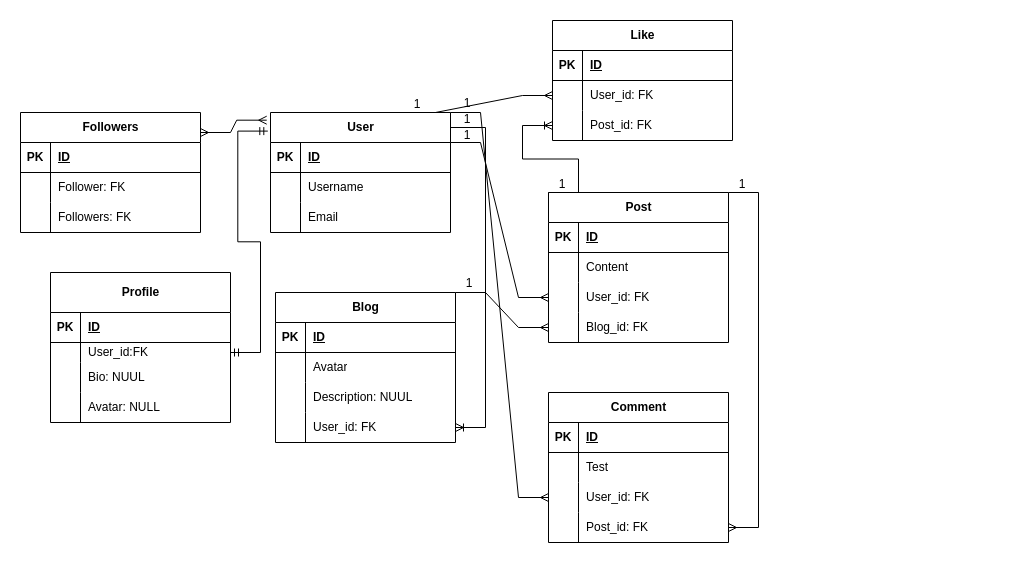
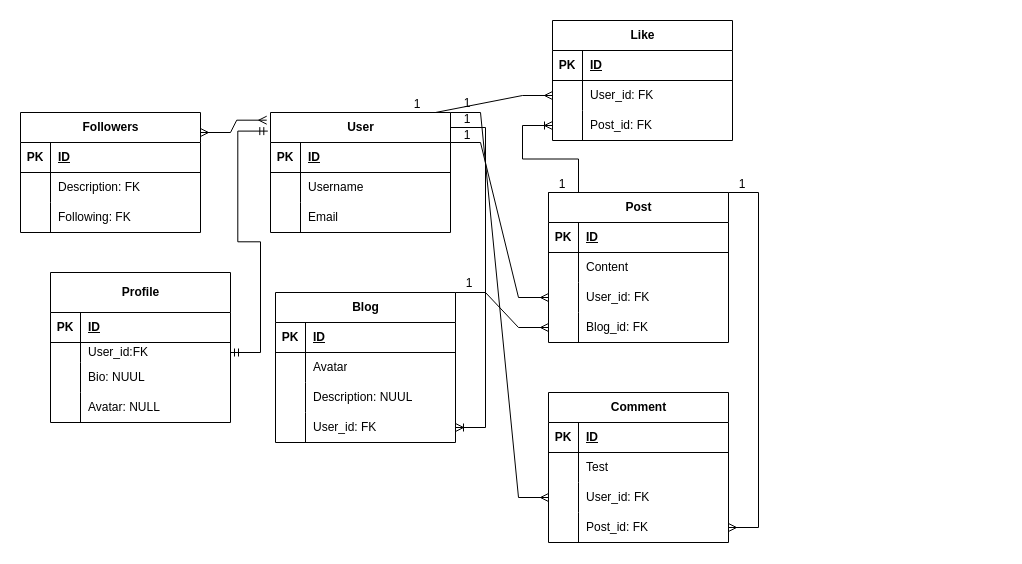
- <mxCell id="80" value="Follower: FK" style="shape=partialRectangle;connectable=0;fillColor=none;top=0;left=0;bottom=0;right=0;align=left;spacingLeft=6;overflow=hidden;whiteSpace=wrap;html=1;" parent="78" vertex="1"><mxGeometry x="30" width="150" height="30" as="geometry"><mxRectangle width="150" height="30" as="alternateBounds" /></mxGeometry></mxCell>
+ <mxCell id="80" value="Description: FK" style="shape=partialRectangle;connectable=0;fillColor=none;top=0;left=0;bottom=0;right=0;align=left;spacingLeft=6;overflow=hidden;whiteSpace=wrap;html=1;" parent="78" vertex="1"><mxGeometry x="30" width="150" height="30" as="geometry"><mxRectangle width="150" height="30" as="alternateBounds" /></mxGeometry></mxCell>
- <mxCell id="83" value="Followers: FK" style="shape=partialRectangle;connectable=0;fillColor=none;top=0;left=0;bottom=0;right=0;align=left;spacingLeft=6;overflow=hidden;whiteSpace=wrap;html=1;" parent="81" vertex="1"><mxGeometry x="30" width="150" height="30" as="geometry"><mxRectangle width="150" height="30" as="alternateBounds" /></mxGeometry></mxCell>
+ <mxCell id="83" value="Following: FK" style="shape=partialRectangle;connectable=0;fillColor=none;top=0;left=0;bottom=0;right=0;align=left;spacingLeft=6;overflow=hidden;whiteSpace=wrap;html=1;" parent="81" vertex="1"><mxGeometry x="30" width="150" height="30" as="geometry"><mxRectangle width="150" height="30" as="alternateBounds" /></mxGeometry></mxCell>
